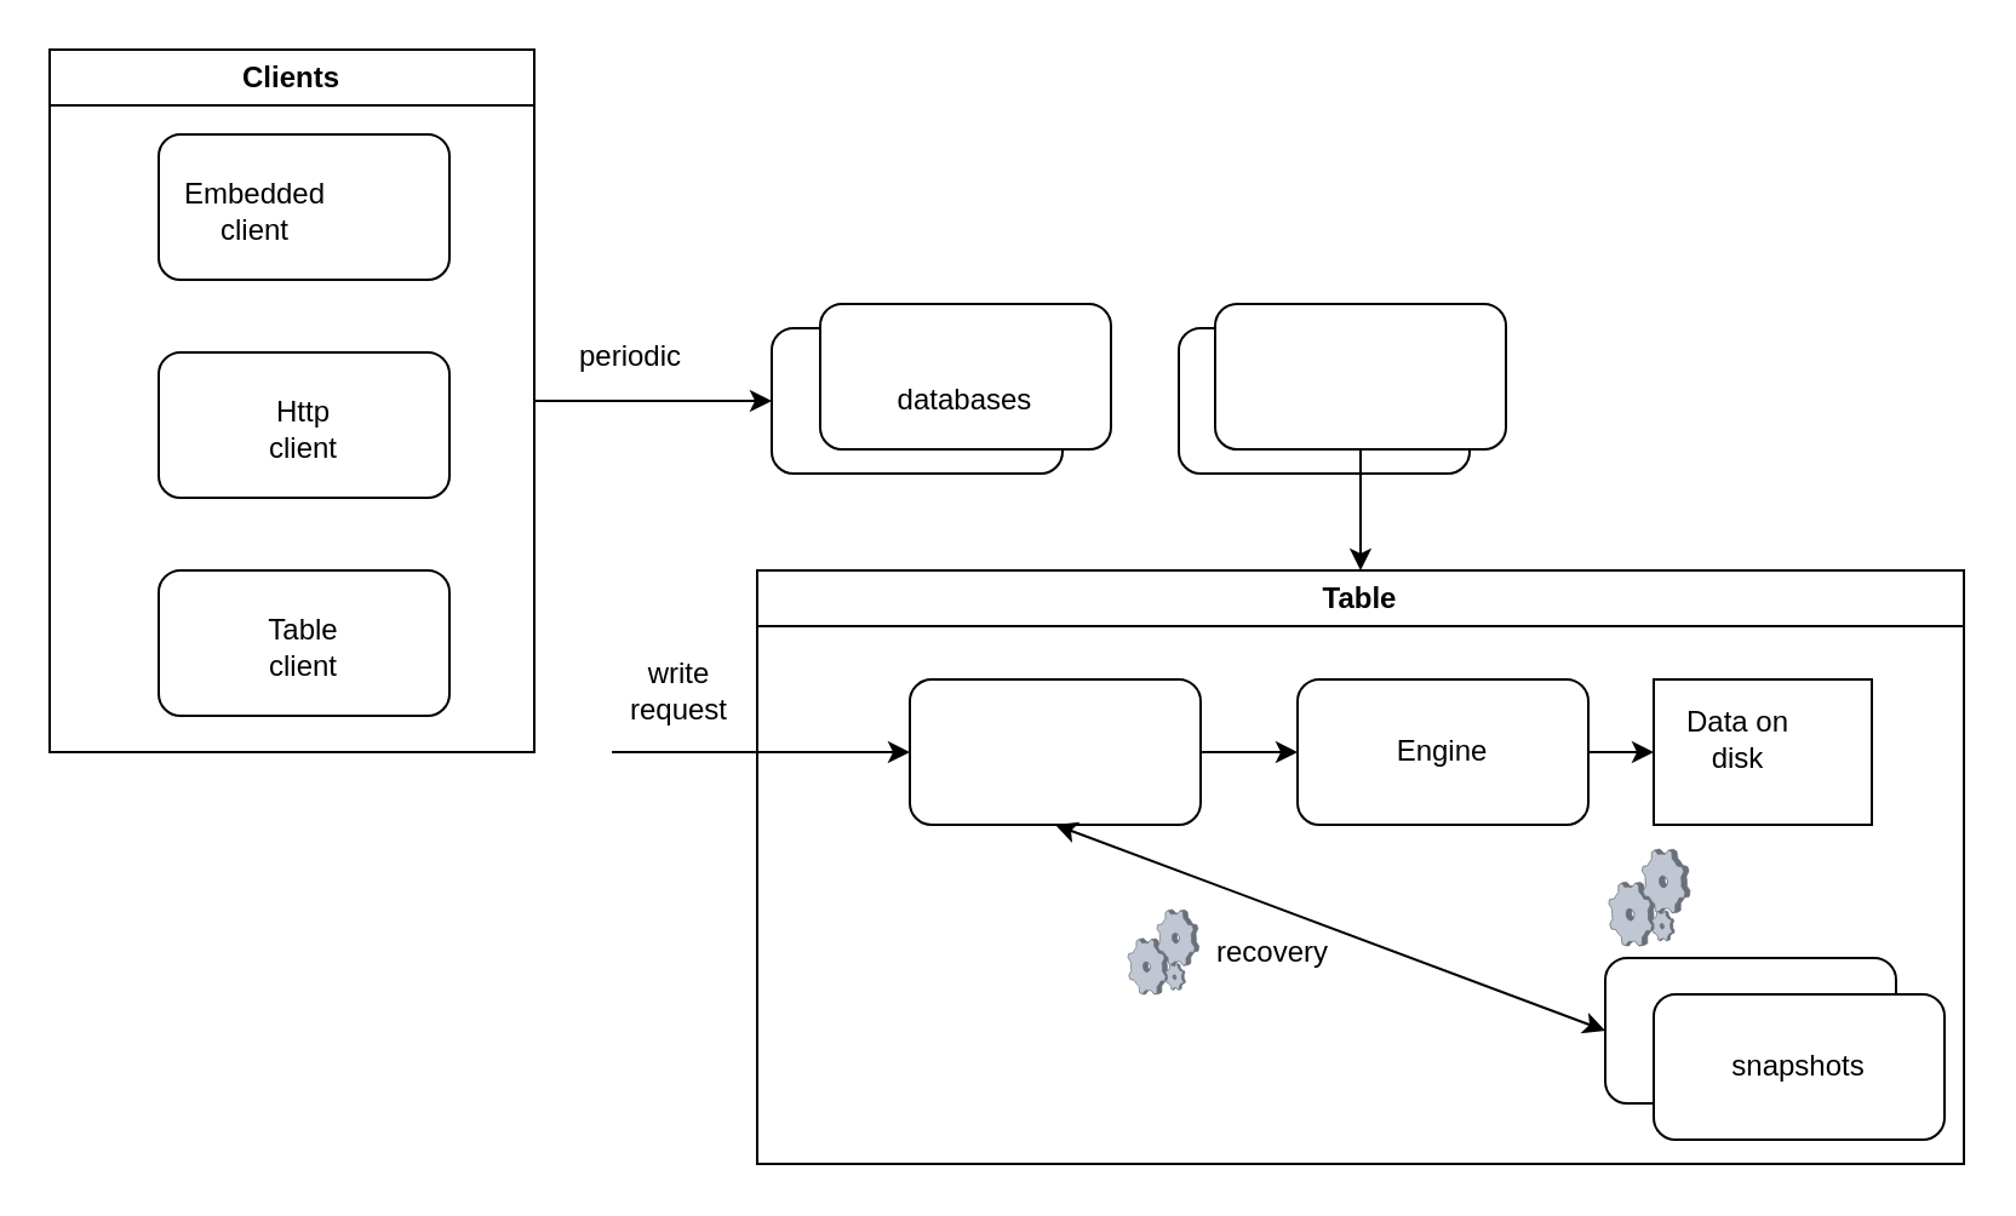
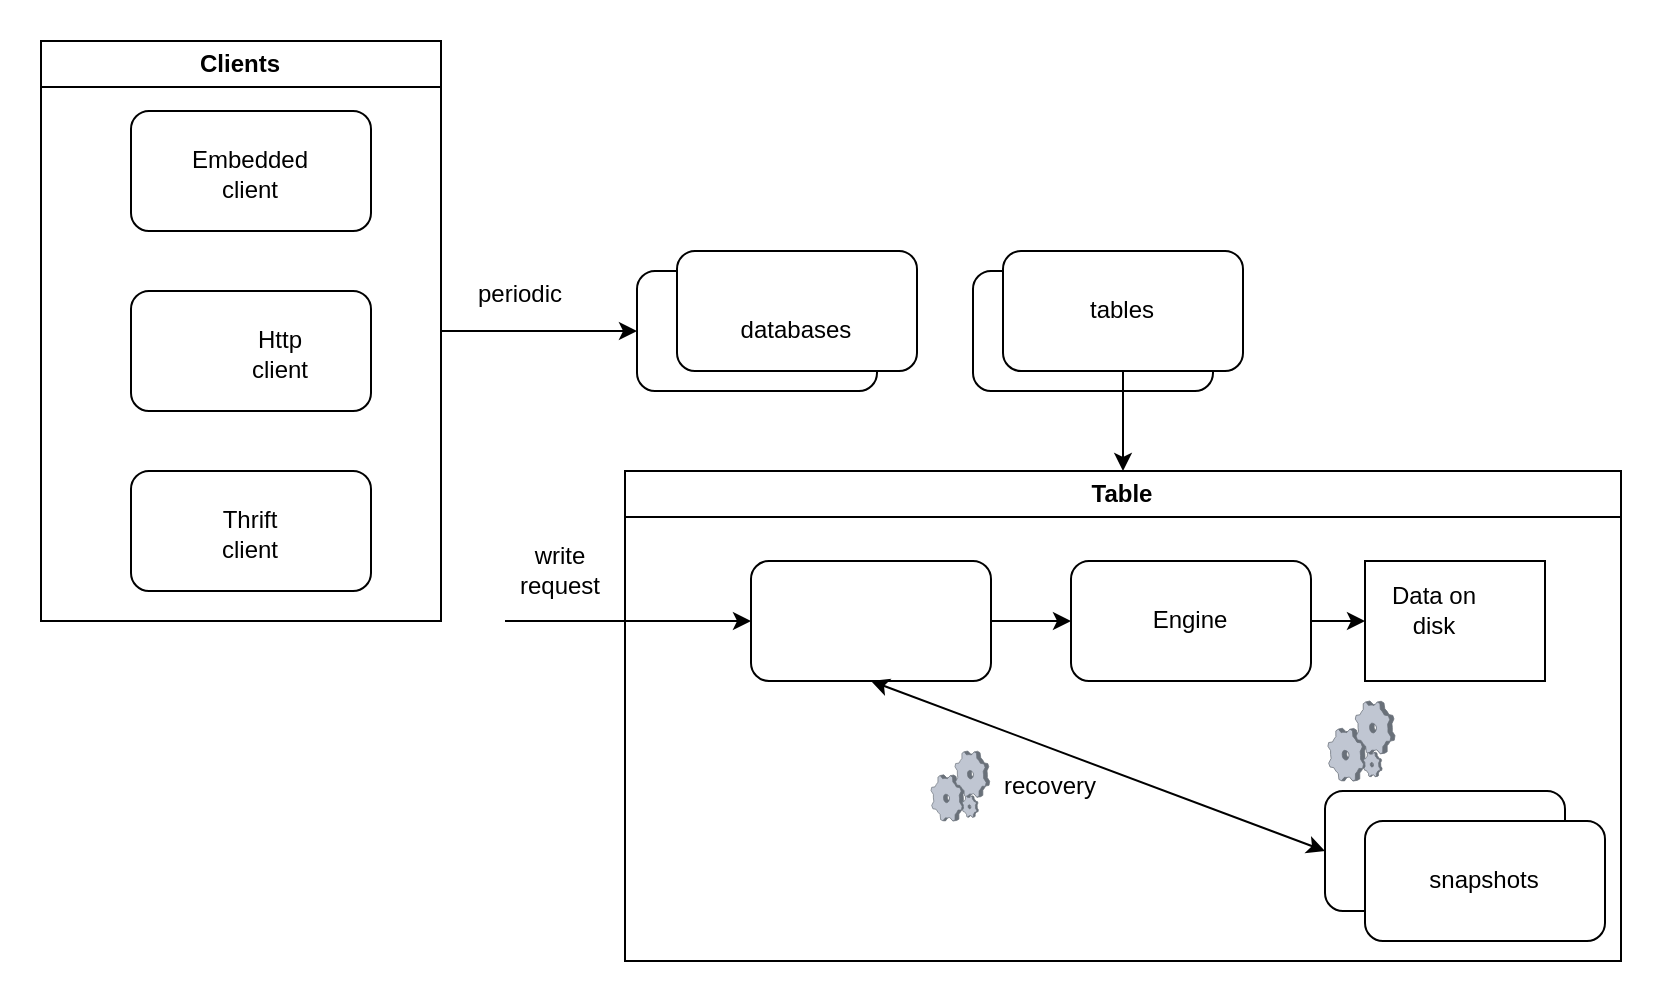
- <mxCell id="26" value="Embedded client" style="text;html=1;strokeColor=none;fillColor=none;align=center;verticalAlign=middle;whiteSpace=wrap;rounded=0;" vertex="1" parent="1"><mxGeometry x="75" y="72" width="60" height="30" as="geometry" /></mxCell>
+ <mxCell id="26" value="Embedded client" style="text;html=1;strokeColor=none;fillColor=none;align=center;verticalAlign=middle;whiteSpace=wrap;rounded=0;" vertex="1" parent="1"><mxGeometry x="95" y="72" width="60" height="30" as="geometry" /></mxCell>
+ <mxCell id="7" value="tables" style="text;html=1;strokeColor=none;fillColor=none;align=center;verticalAlign=middle;whiteSpace=wrap;rounded=0;" vertex="1" parent="1"><mxGeometry x="531" y="140" width="60" height="30" as="geometry" /></mxCell>
- <mxCell id="28" value="Http &lt;br&gt;client" style="text;html=1;strokeColor=none;fillColor=none;align=center;verticalAlign=middle;whiteSpace=wrap;rounded=0;" vertex="1" parent="1"><mxGeometry x="95" y="162" width="60" height="30" as="geometry" /></mxCell>
+ <mxCell id="28" value="Http &lt;br&gt;client" style="text;html=1;strokeColor=none;fillColor=none;align=center;verticalAlign=middle;whiteSpace=wrap;rounded=0;" vertex="1" parent="1"><mxGeometry x="110" y="162" width="60" height="30" as="geometry" /></mxCell>
- <mxCell id="30" value="Table&lt;br&gt;client" style="text;html=1;strokeColor=none;fillColor=none;align=center;verticalAlign=middle;whiteSpace=wrap;rounded=0;" vertex="1" parent="1"><mxGeometry x="95" y="252" width="60" height="30" as="geometry" /></mxCell>
+ <mxCell id="30" value="Thrift&lt;br&gt;client" style="text;html=1;strokeColor=none;fillColor=none;align=center;verticalAlign=middle;whiteSpace=wrap;rounded=0;" vertex="1" parent="1"><mxGeometry x="95" y="252" width="60" height="30" as="geometry" /></mxCell>
